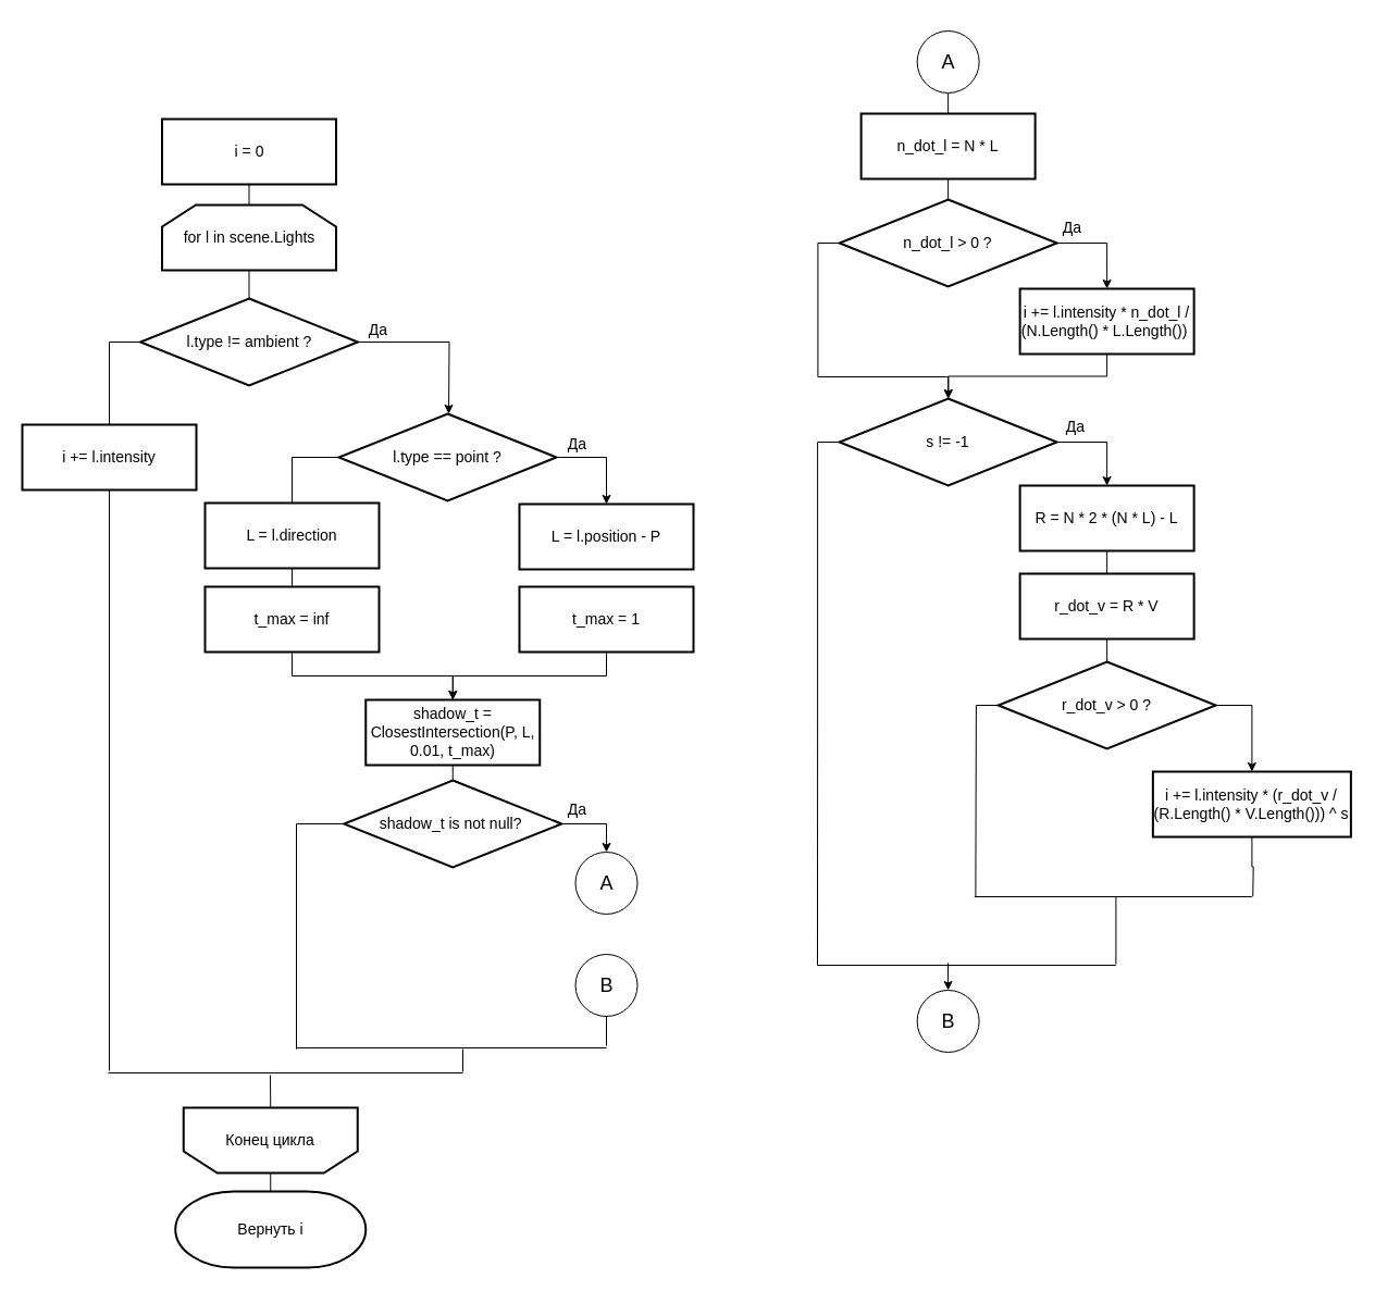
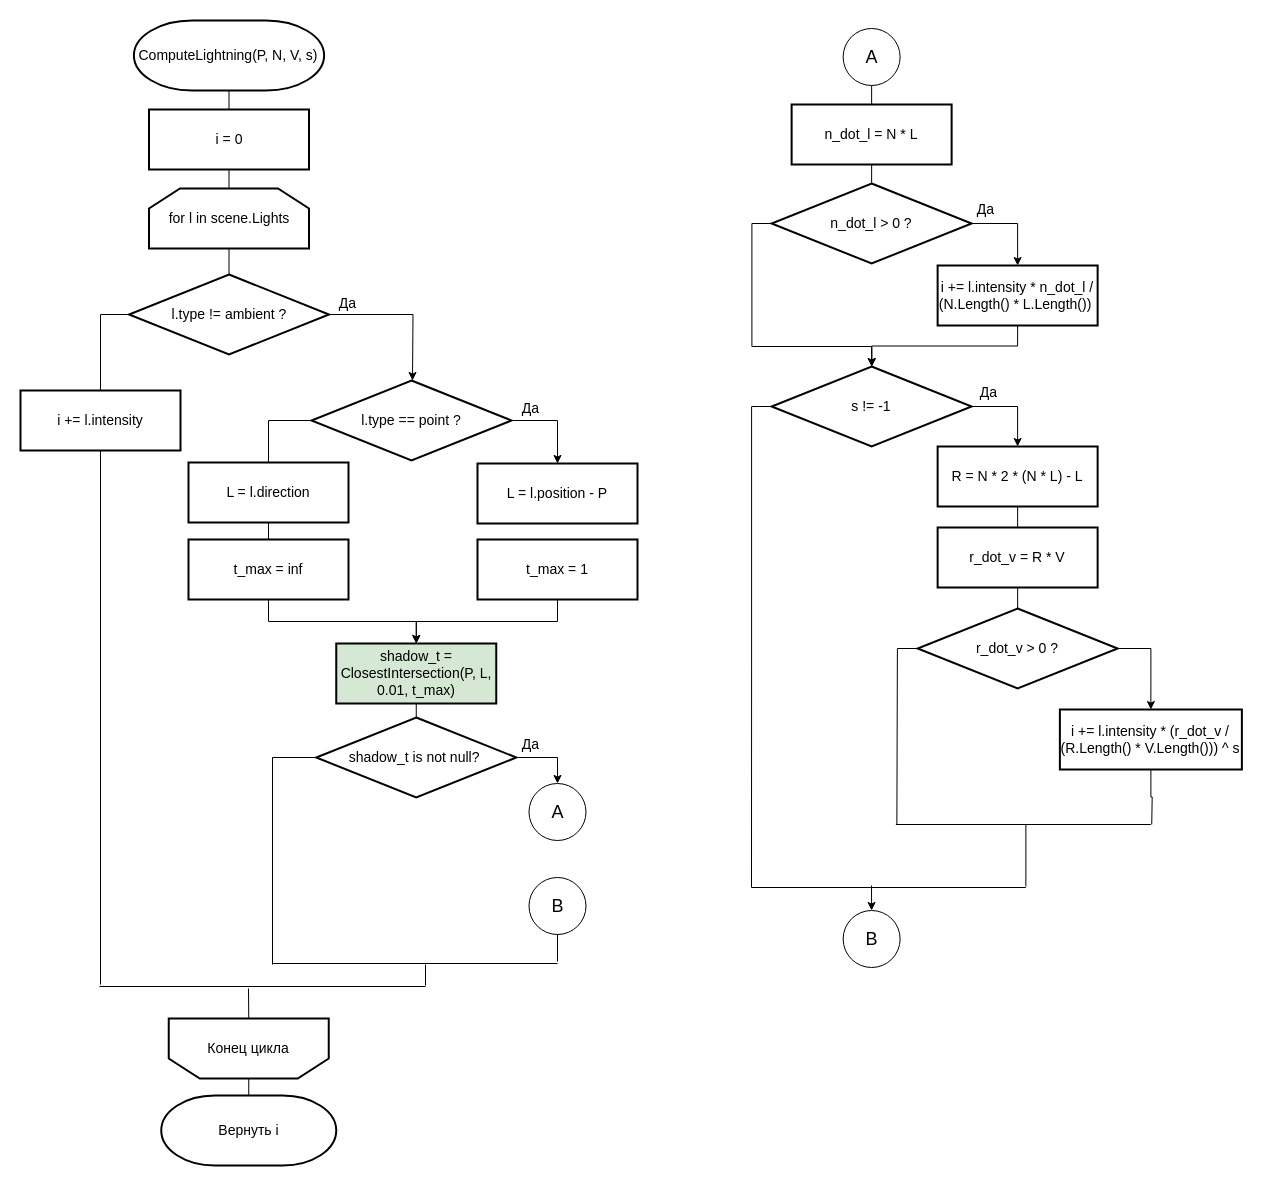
+ <mxCell id="2" value="&lt;span style=&quot;font-size: 14px&quot;&gt;ComputeLightning(P, N, V, s)&lt;/span&gt;" style="strokeWidth=2;html=1;shape=mxgraph.flowchart.terminator;whiteSpace=wrap;" parent="1" vertex="1"><mxGeometry x="133.38" y="20" width="190.25" height="70" as="geometry" /></mxCell>
+ <mxCell id="56" value="" style="endArrow=none;html=1;entryX=0.5;entryY=0;entryDx=0;entryDy=0;" edge="1" parent="1" source="2" target="3"><mxGeometry width="50" height="50" relative="1" as="geometry"><mxPoint x="428" y="51" as="sourcePoint" /><mxPoint x="428" y="70" as="targetPoint" /></mxGeometry></mxCell>
- <mxCell id="20" value="&lt;font style=&quot;font-size: 14px&quot;&gt;shadow_t = ClosestIntersection(P, L, 0.01, t_max)&lt;br&gt;&lt;/font&gt;" style="whiteSpace=wrap;html=1;strokeWidth=2;" parent="1" vertex="1"><mxGeometry x="335.751" y="642.999" width="160" height="60" as="geometry" /></mxCell>
+ <mxCell id="20" value="&lt;font style=&quot;font-size: 14px&quot;&gt;shadow_t = ClosestIntersection(P, L, 0.01, t_max)&lt;br&gt;&lt;/font&gt;" style="whiteSpace=wrap;html=1;strokeWidth=2;fillColor=#d5e8d4;" parent="1" vertex="1"><mxGeometry x="335.751" y="642.999" width="160" height="60" as="geometry" /></mxCell>
